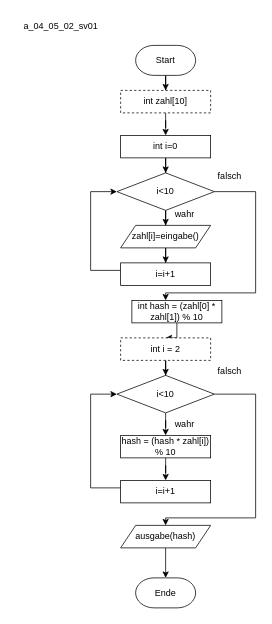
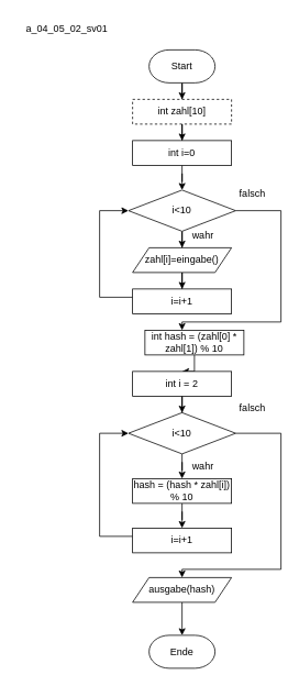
- <mxCell id="9" value="int i=0" style="rounded=0;whiteSpace=wrap;html=1;" vertex="1" parent="1"><mxGeometry x="160" y="180" width="120" height="30" as="geometry" /></mxCell>
+ <mxCell id="9" value="int i=0" style="rounded=0;whiteSpace=wrap;html=1;" vertex="1" parent="1"><mxGeometry x="160" y="170" width="120" height="30" as="geometry" /></mxCell>
- <mxCell id="23" value="int i = 2" style="rounded=0;whiteSpace=wrap;html=1;dashed=1;" vertex="1" parent="1"><mxGeometry x="160" y="450" width="120" height="30" as="geometry" /></mxCell>
+ <mxCell id="23" value="int i = 2" style="rounded=0;whiteSpace=wrap;html=1;" vertex="1" parent="1"><mxGeometry x="160" y="450" width="120" height="30" as="geometry" /></mxCell>
